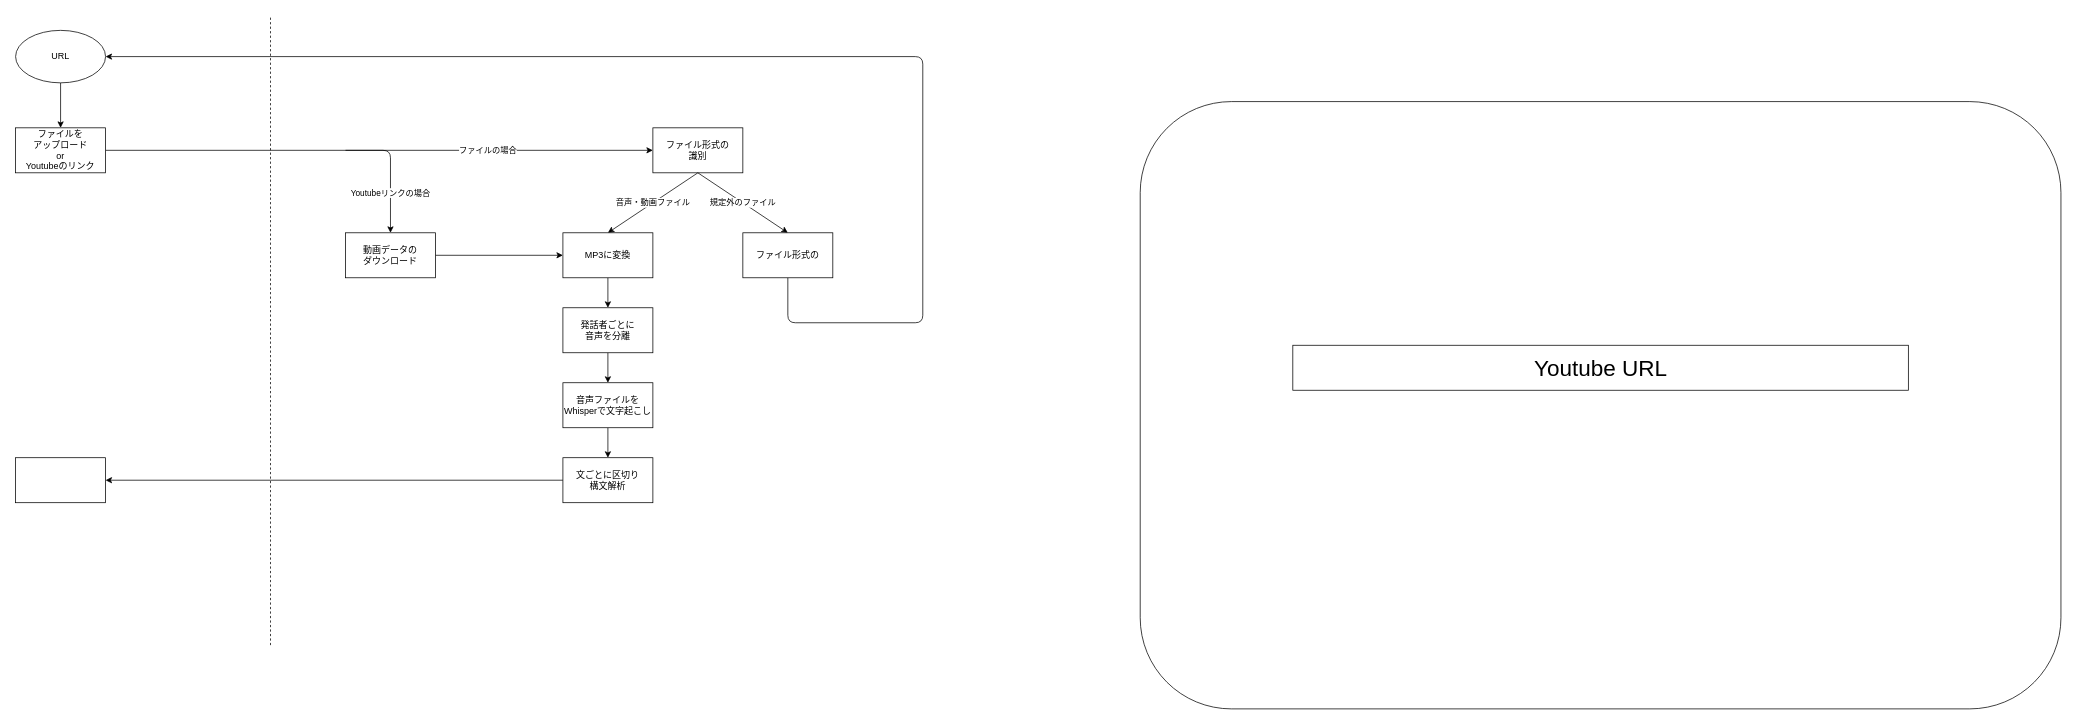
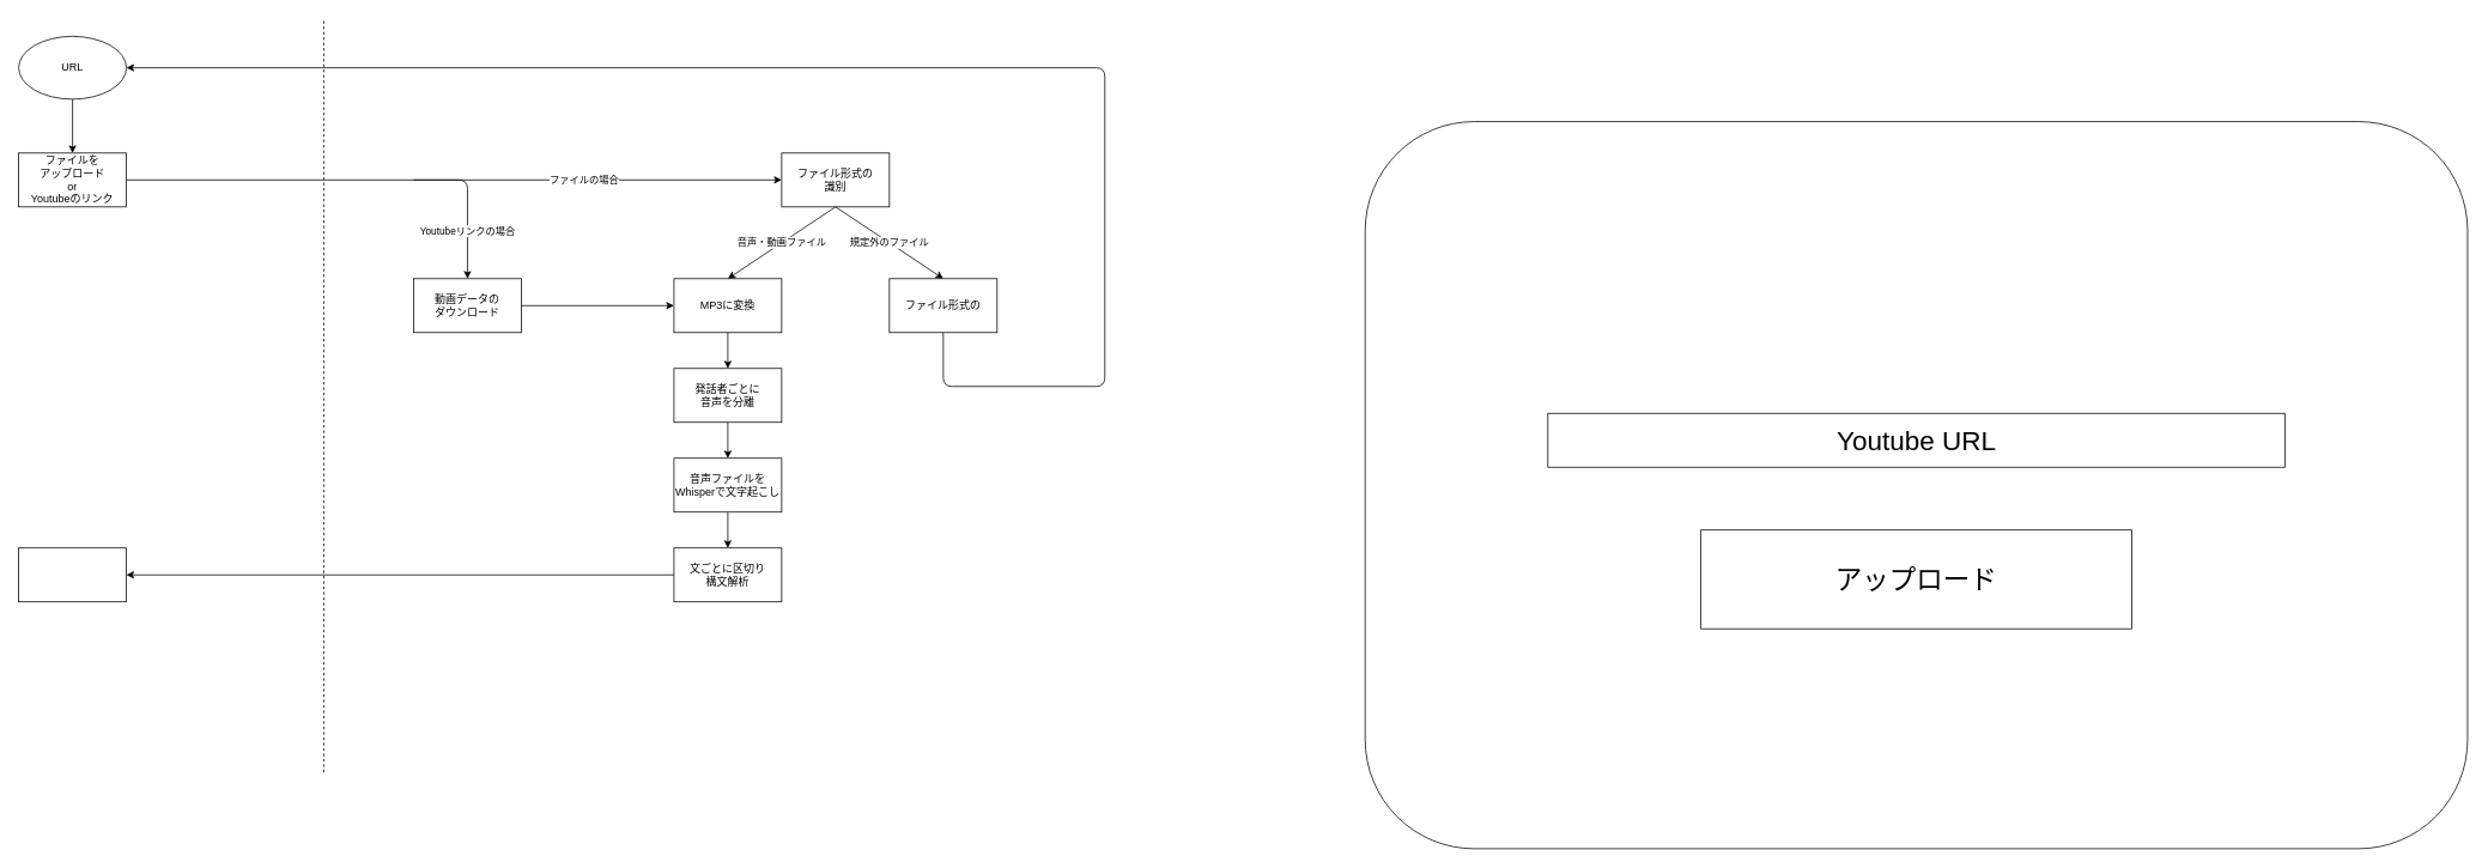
+ <mxCell id="25" value="アップロード" style="rounded=0;whiteSpace=wrap;html=1;fontSize=30;" vertex="1" parent="1"><mxGeometry x="1894.03" y="590" width="480" height="110" as="geometry" /></mxCell>
